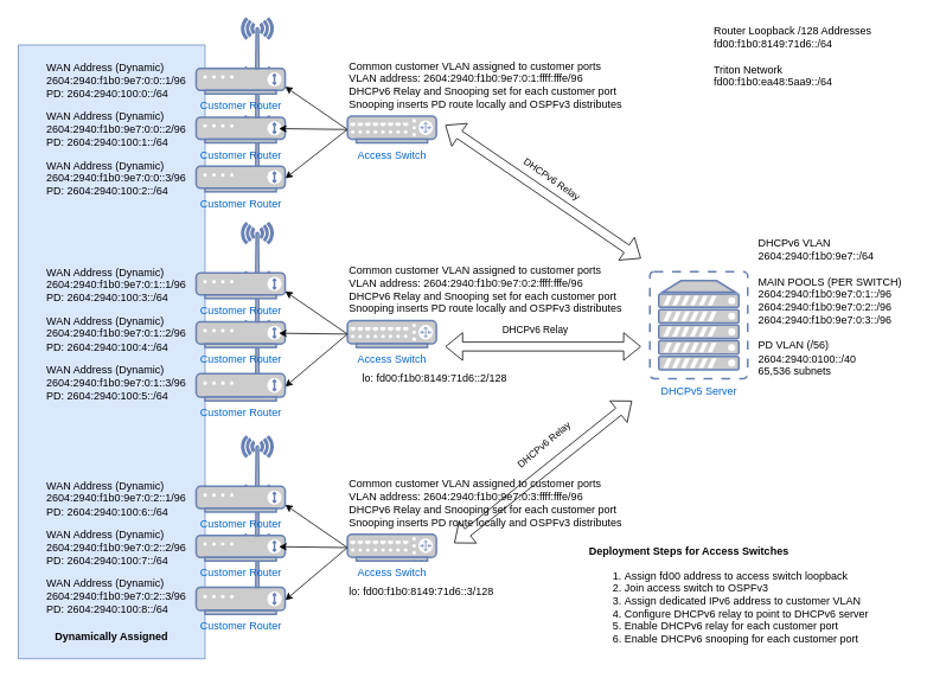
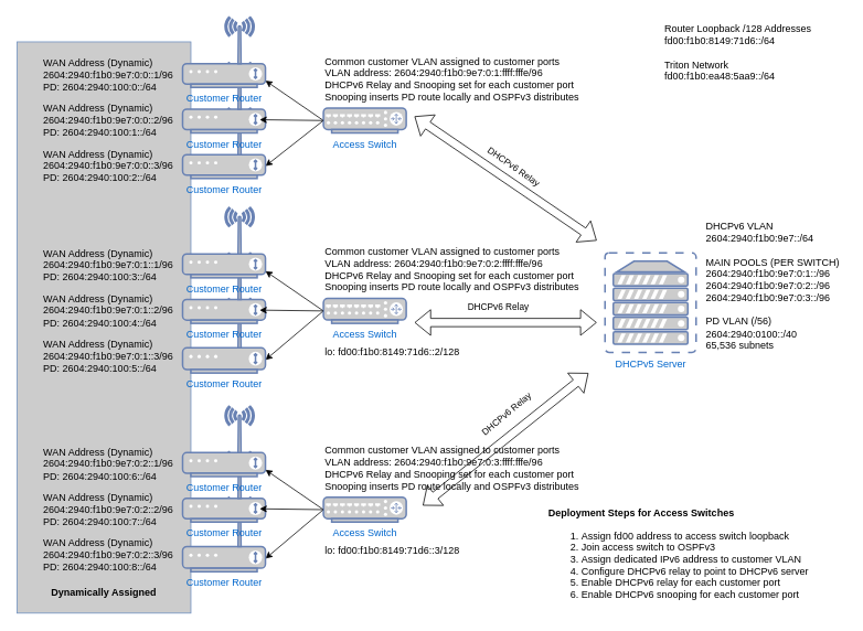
- <mxCell id="2" value="&lt;div&gt;&lt;br&gt;&lt;/div&gt;&lt;div&gt;&lt;br&gt;&lt;/div&gt;&lt;div&gt;&lt;br&gt;&lt;/div&gt;&lt;div&gt;&lt;br&gt;&lt;/div&gt;&lt;div&gt;&lt;br&gt;&lt;/div&gt;&lt;div&gt;&lt;br&gt;&lt;/div&gt;&lt;div&gt;&lt;br&gt;&lt;/div&gt;&lt;div&gt;&lt;br&gt;&lt;/div&gt;&lt;div&gt;&lt;br&gt;&lt;/div&gt;&lt;div&gt;&lt;br&gt;&lt;/div&gt;&lt;div&gt;&lt;br&gt;&lt;/div&gt;&lt;div&gt;&lt;br&gt;&lt;/div&gt;&lt;div&gt;&lt;br&gt;&lt;/div&gt;&lt;div&gt;&lt;br&gt;&lt;/div&gt;&lt;div&gt;&lt;br&gt;&lt;/div&gt;&lt;div&gt;&lt;br&gt;&lt;/div&gt;&lt;div&gt;&lt;br&gt;&lt;/div&gt;&lt;div&gt;&lt;br&gt;&lt;/div&gt;&lt;div&gt;&lt;br&gt;&lt;/div&gt;&lt;div&gt;&lt;br&gt;&lt;/div&gt;&lt;div&gt;&lt;br&gt;&lt;/div&gt;&lt;div&gt;&lt;br&gt;&lt;/div&gt;&lt;div&gt;&lt;br&gt;&lt;/div&gt;&lt;div&gt;&lt;br&gt;&lt;/div&gt;&lt;div&gt;&lt;br&gt;&lt;/div&gt;&lt;div&gt;&lt;br&gt;&lt;/div&gt;&lt;div&gt;&lt;br&gt;&lt;/div&gt;&lt;div&gt;&lt;br&gt;&lt;/div&gt;&lt;div&gt;&lt;br&gt;&lt;/div&gt;&lt;div&gt;&lt;br&gt;&lt;/div&gt;&lt;div&gt;&lt;br&gt;&lt;/div&gt;&lt;div&gt;&lt;br&gt;&lt;/div&gt;&lt;div&gt;&lt;br&gt;&lt;/div&gt;&lt;div&gt;&lt;br&gt;&lt;/div&gt;&lt;div&gt;&lt;br&gt;&lt;/div&gt;&lt;div&gt;&lt;br&gt;&lt;/div&gt;&lt;div&gt;&lt;br&gt;&lt;/div&gt;&lt;div&gt;&lt;br&gt;&lt;/div&gt;&lt;div&gt;&lt;br&gt;&lt;/div&gt;&lt;div&gt;&lt;br&gt;&lt;/div&gt;&lt;div&gt;&lt;br&gt;&lt;/div&gt;&lt;div&gt;&lt;br&gt;&lt;/div&gt;&lt;div&gt;&lt;br&gt;&lt;/div&gt;&lt;div&gt;&lt;br&gt;&lt;/div&gt;&lt;div&gt;&lt;br&gt;&lt;/div&gt;&lt;div&gt;&lt;b&gt;Dynamically Assigned&lt;/b&gt;&lt;br&gt;&lt;/div&gt;&lt;div&gt;&lt;br&gt;&lt;/div&gt;" style="rounded=0;whiteSpace=wrap;html=1;verticalAlign=bottom;fillColor=#dae8fc;strokeColor=#6c8ebf;" parent="1" vertex="1"><mxGeometry x="20" y="50" width="210" height="690" as="geometry" /></mxCell>
+ <mxCell id="2" value="&lt;div&gt;&lt;br&gt;&lt;/div&gt;&lt;div&gt;&lt;br&gt;&lt;/div&gt;&lt;div&gt;&lt;br&gt;&lt;/div&gt;&lt;div&gt;&lt;br&gt;&lt;/div&gt;&lt;div&gt;&lt;br&gt;&lt;/div&gt;&lt;div&gt;&lt;br&gt;&lt;/div&gt;&lt;div&gt;&lt;br&gt;&lt;/div&gt;&lt;div&gt;&lt;br&gt;&lt;/div&gt;&lt;div&gt;&lt;br&gt;&lt;/div&gt;&lt;div&gt;&lt;br&gt;&lt;/div&gt;&lt;div&gt;&lt;br&gt;&lt;/div&gt;&lt;div&gt;&lt;br&gt;&lt;/div&gt;&lt;div&gt;&lt;br&gt;&lt;/div&gt;&lt;div&gt;&lt;br&gt;&lt;/div&gt;&lt;div&gt;&lt;br&gt;&lt;/div&gt;&lt;div&gt;&lt;br&gt;&lt;/div&gt;&lt;div&gt;&lt;br&gt;&lt;/div&gt;&lt;div&gt;&lt;br&gt;&lt;/div&gt;&lt;div&gt;&lt;br&gt;&lt;/div&gt;&lt;div&gt;&lt;br&gt;&lt;/div&gt;&lt;div&gt;&lt;br&gt;&lt;/div&gt;&lt;div&gt;&lt;br&gt;&lt;/div&gt;&lt;div&gt;&lt;br&gt;&lt;/div&gt;&lt;div&gt;&lt;br&gt;&lt;/div&gt;&lt;div&gt;&lt;br&gt;&lt;/div&gt;&lt;div&gt;&lt;br&gt;&lt;/div&gt;&lt;div&gt;&lt;br&gt;&lt;/div&gt;&lt;div&gt;&lt;br&gt;&lt;/div&gt;&lt;div&gt;&lt;br&gt;&lt;/div&gt;&lt;div&gt;&lt;br&gt;&lt;/div&gt;&lt;div&gt;&lt;br&gt;&lt;/div&gt;&lt;div&gt;&lt;br&gt;&lt;/div&gt;&lt;div&gt;&lt;br&gt;&lt;/div&gt;&lt;div&gt;&lt;br&gt;&lt;/div&gt;&lt;div&gt;&lt;br&gt;&lt;/div&gt;&lt;div&gt;&lt;br&gt;&lt;/div&gt;&lt;div&gt;&lt;br&gt;&lt;/div&gt;&lt;div&gt;&lt;br&gt;&lt;/div&gt;&lt;div&gt;&lt;br&gt;&lt;/div&gt;&lt;div&gt;&lt;br&gt;&lt;/div&gt;&lt;div&gt;&lt;br&gt;&lt;/div&gt;&lt;div&gt;&lt;br&gt;&lt;/div&gt;&lt;div&gt;&lt;br&gt;&lt;/div&gt;&lt;div&gt;&lt;br&gt;&lt;/div&gt;&lt;div&gt;&lt;br&gt;&lt;/div&gt;&lt;div&gt;&lt;b&gt;Dynamically Assigned&lt;/b&gt;&lt;br&gt;&lt;/div&gt;&lt;div&gt;&lt;br&gt;&lt;/div&gt;" style="rounded=0;whiteSpace=wrap;html=1;verticalAlign=bottom;fillColor=#cccccc;strokeColor=#6c8ebf;" parent="1" vertex="1"><mxGeometry x="20" y="50" width="210" height="690" as="geometry" /></mxCell>
- <mxCell id="38" value="lo: fd00:f1b0:8149:71d6::2/128" style="text;strokeColor=none;align=left;fillColor=none;html=1;verticalAlign=middle;whiteSpace=wrap;rounded=0;" parent="1" vertex="1"><mxGeometry x="405" y="410" width="180" height="30" as="geometry" /></mxCell>
+ <mxCell id="38" value="lo: fd00:f1b0:8149:71d6::2/128" style="text;strokeColor=none;align=left;fillColor=none;html=1;verticalAlign=middle;whiteSpace=wrap;rounded=0;" parent="1" vertex="1"><mxGeometry x="390" y="410" width="180" height="30" as="geometry" /></mxCell>
